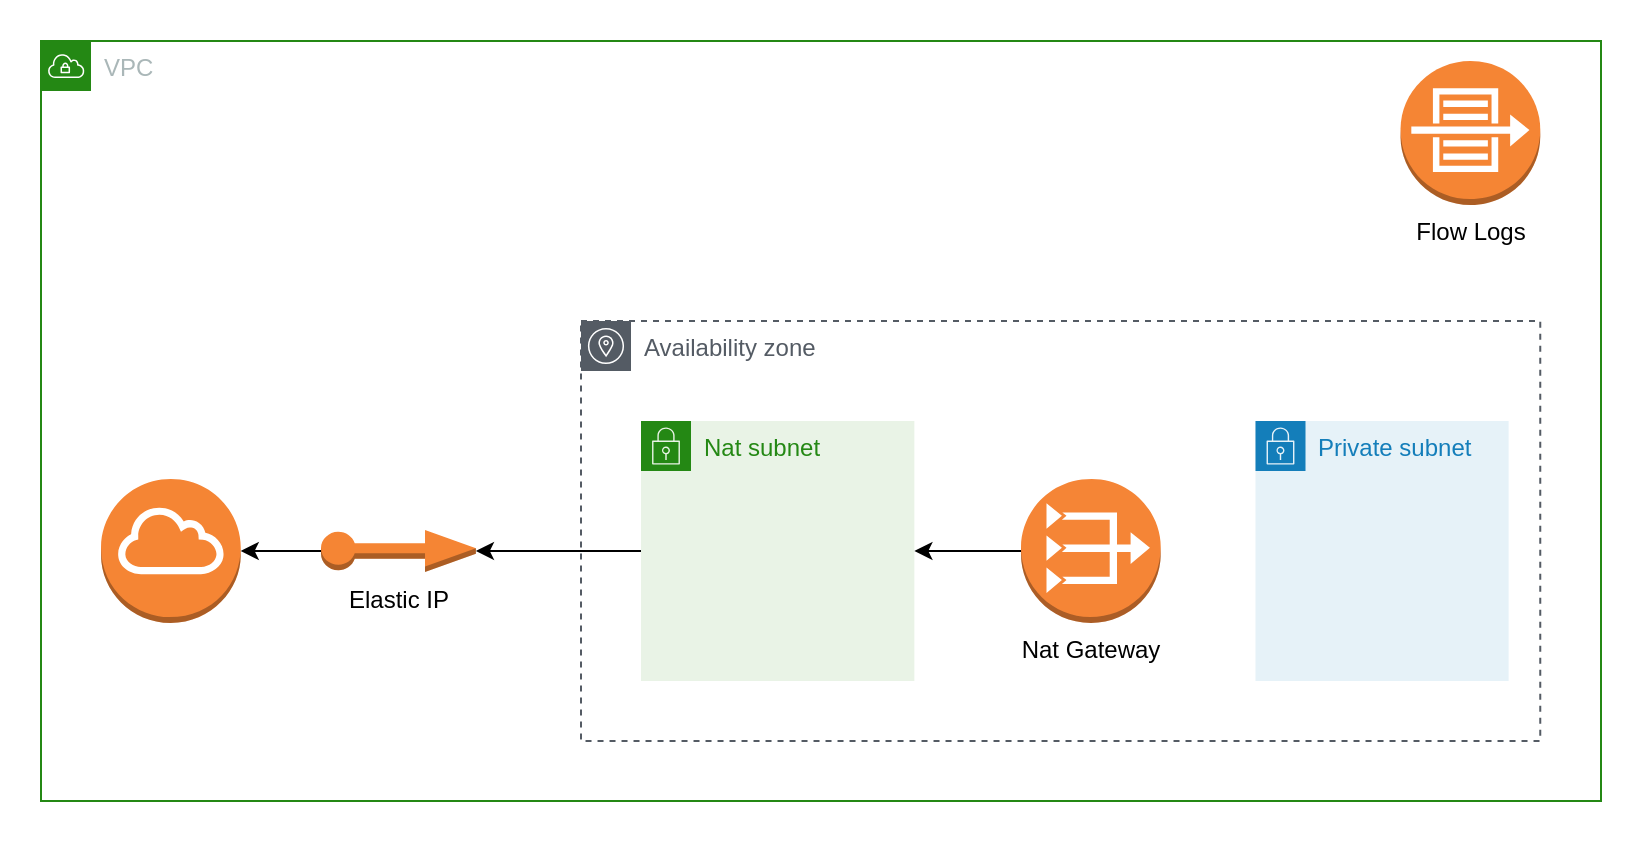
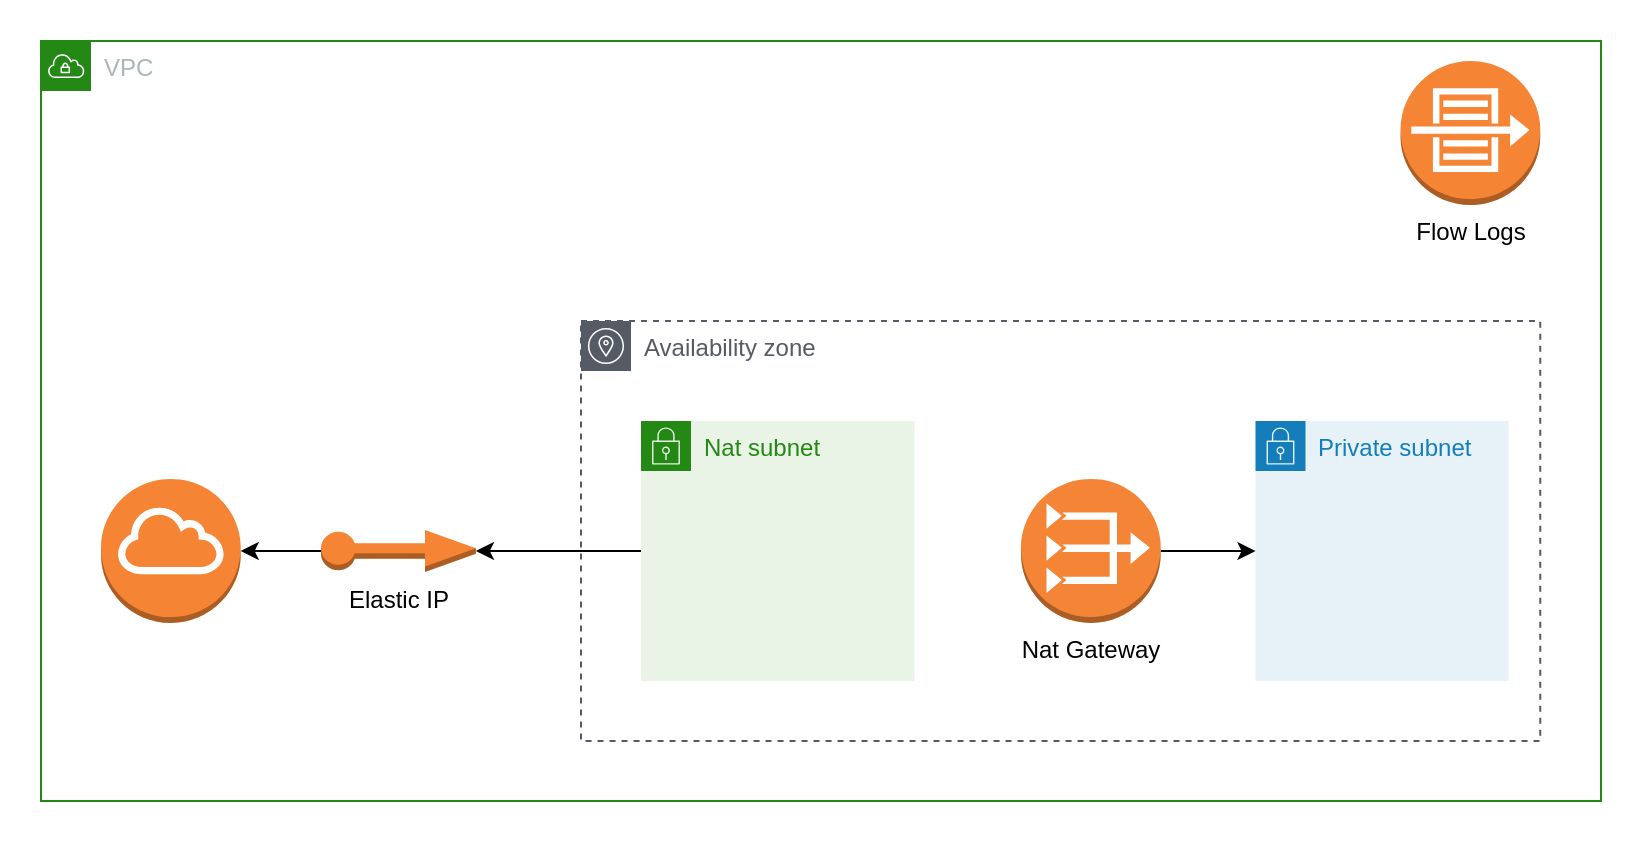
- <mxCell id="11" style="edgeStyle=orthogonalEdgeStyle;rounded=0;orthogonalLoop=1;jettySize=auto;html=1;entryX=1;entryY=0.5;entryDx=0;entryDy=0;" parent="1" source="12" target="9" edge="1"><mxGeometry x="117.707" y="240" as="geometry" /></mxCell>
+ <mxCell id="11" style="edgeStyle=orthogonalEdgeStyle;rounded=0;orthogonalLoop=1;jettySize=auto;html=1;" parent="1" source="12" target="10" edge="1"><mxGeometry x="117.707" y="240" as="geometry" /></mxCell>
